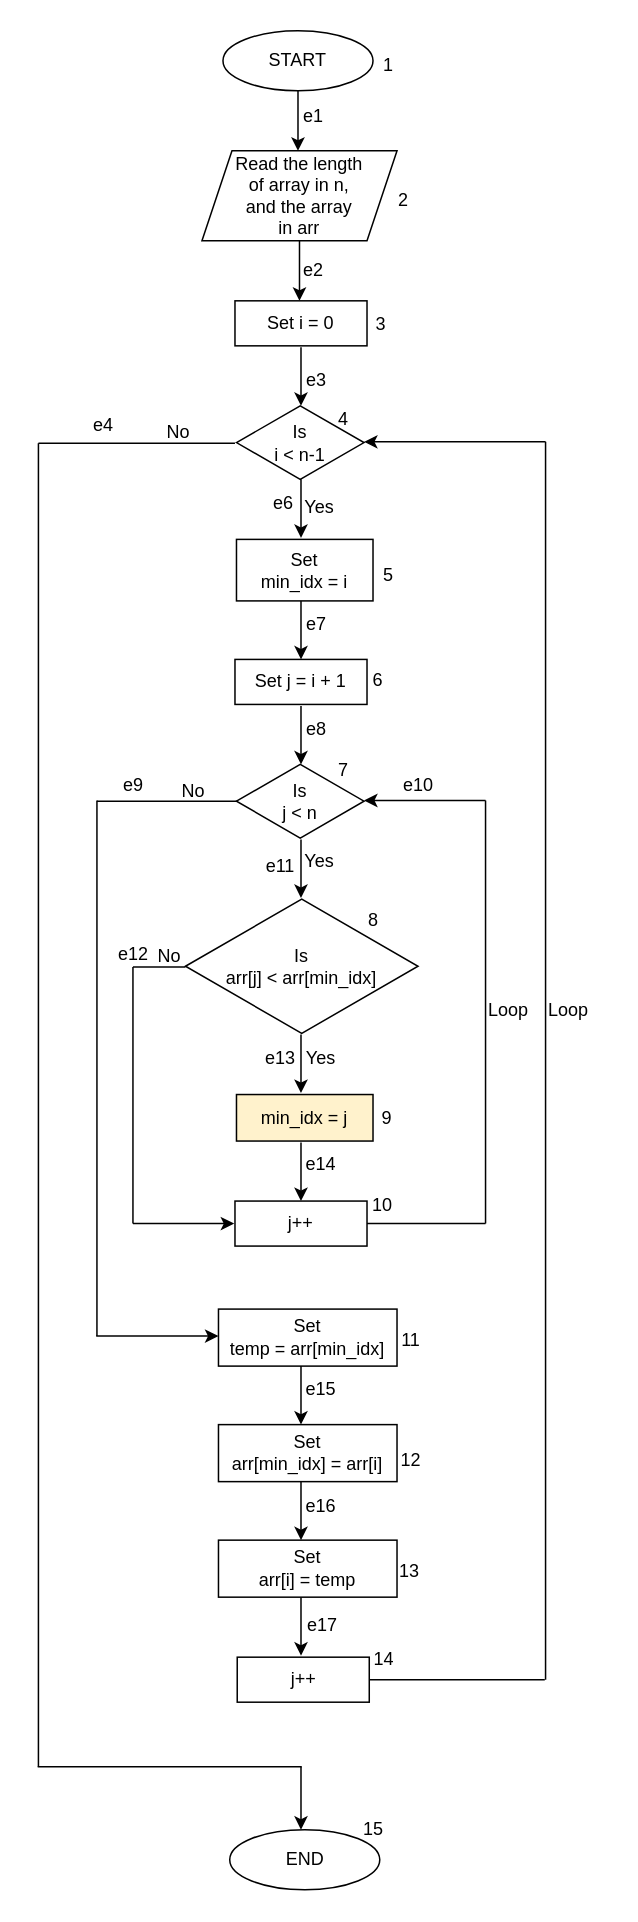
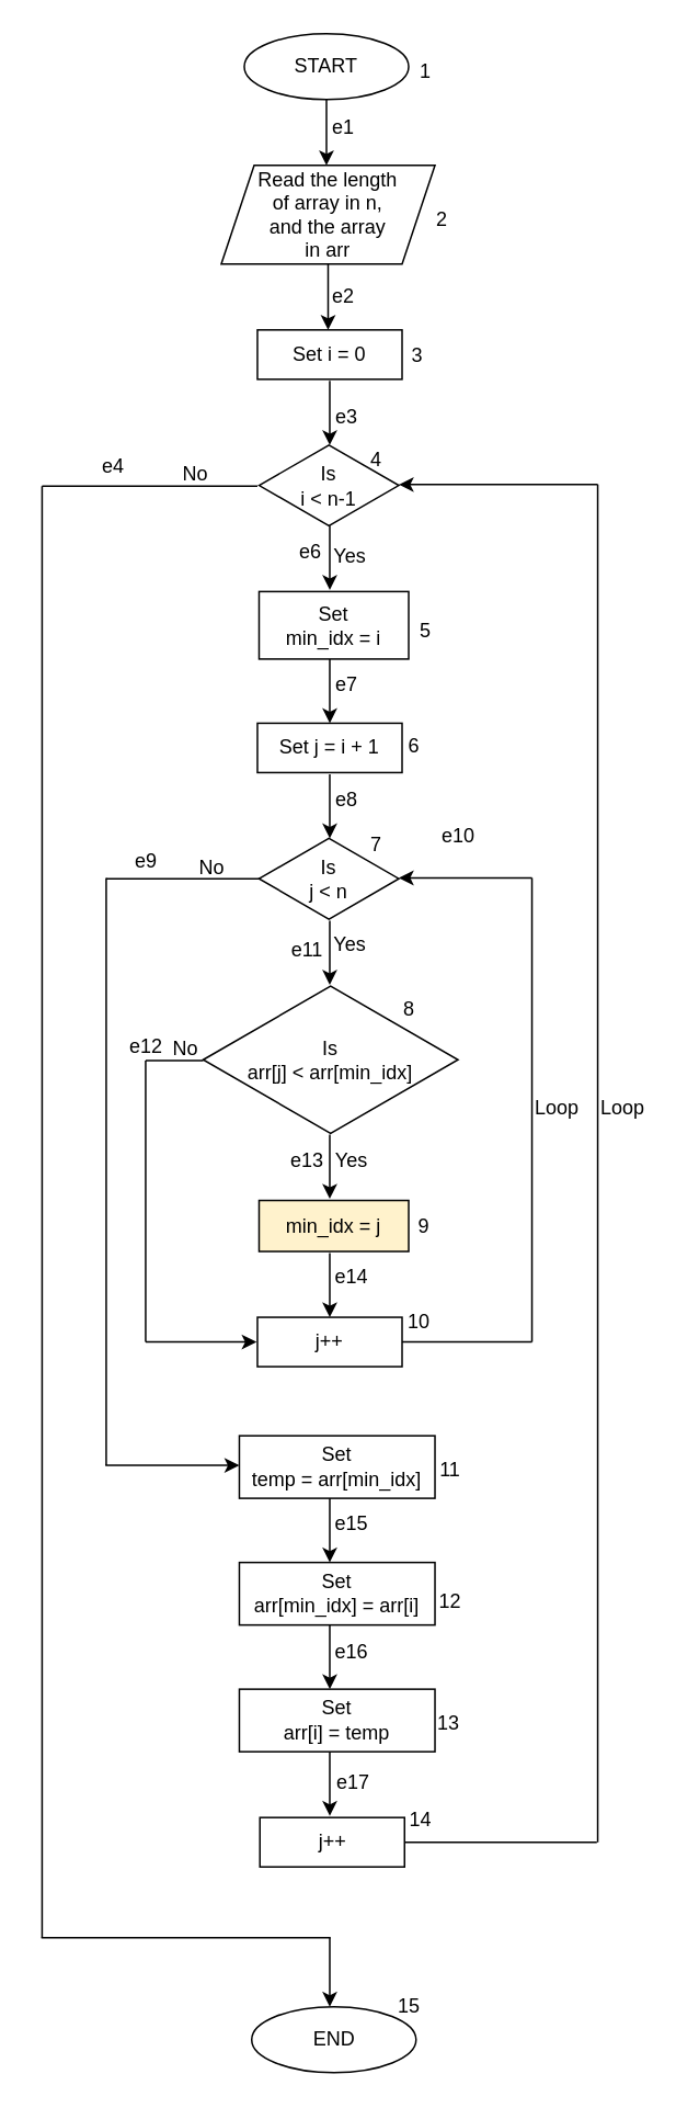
- <mxCell id="76" value="e10" style="text;html=1;align=center;verticalAlign=middle;resizable=0;points=[];autosize=1;strokeColor=none;fillColor=none;" vertex="1" parent="1"><mxGeometry x="258" y="508" width="40" height="30" as="geometry" /></mxCell>
+ <mxCell id="76" value="e10" style="text;html=1;align=center;verticalAlign=middle;resizable=0;points=[];autosize=1;strokeColor=none;fillColor=none;" vertex="1" parent="1"><mxGeometry x="258" y="493" width="40" height="30" as="geometry" /></mxCell>
